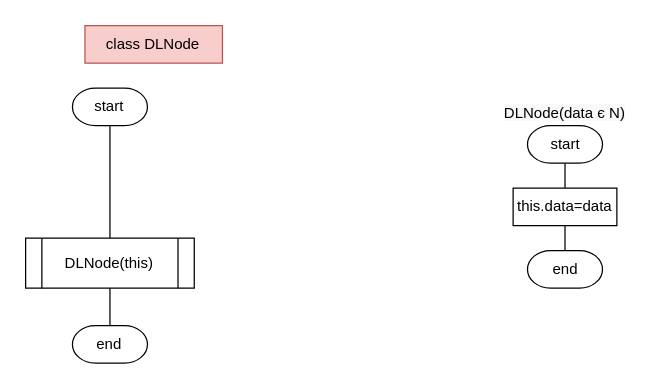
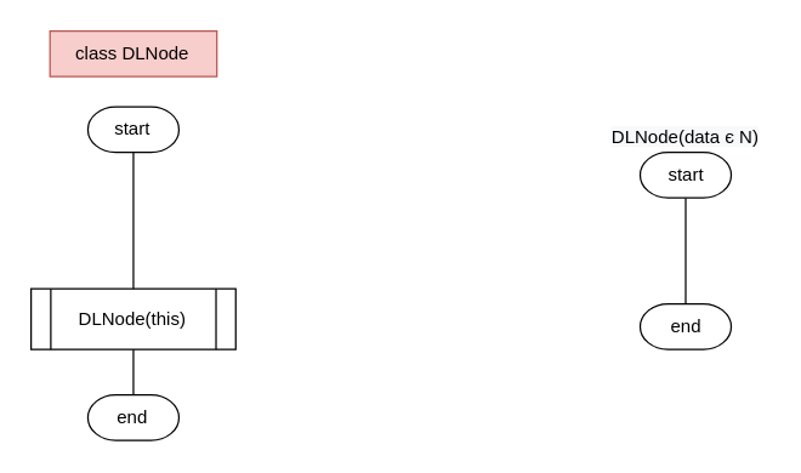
- <mxCell id="4" value="class DLNode" style="text;html=1;strokeColor=#b85450;fillColor=#f8cecc;align=center;verticalAlign=middle;whiteSpace=wrap;rounded=0;" parent="1" vertex="1"><mxGeometry x="67.46" y="20" width="110" height="30" as="geometry" /></mxCell>
+ <mxCell id="4" value="class DLNode" style="text;html=1;strokeColor=#b85450;fillColor=#f8cecc;align=center;verticalAlign=middle;whiteSpace=wrap;rounded=0;" parent="1" vertex="1"><mxGeometry x="32.46" y="20" width="110" height="30" as="geometry" /></mxCell>
- <mxCell id="9" value="this.data=data" style="rounded=0;whiteSpace=wrap;html=1;strokeWidth=1;" parent="1" vertex="1"><mxGeometry x="410" y="150" width="83" height="30" as="geometry" /></mxCell>
